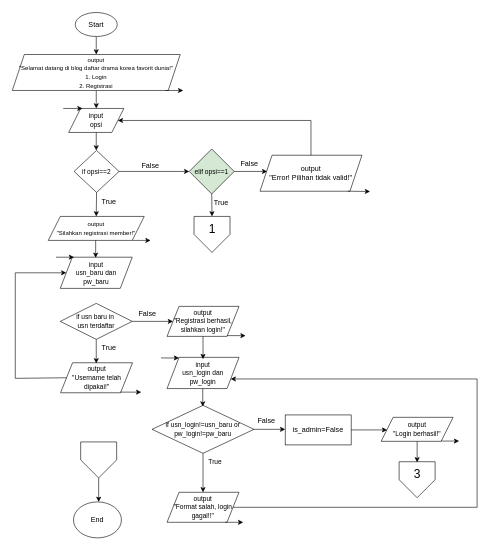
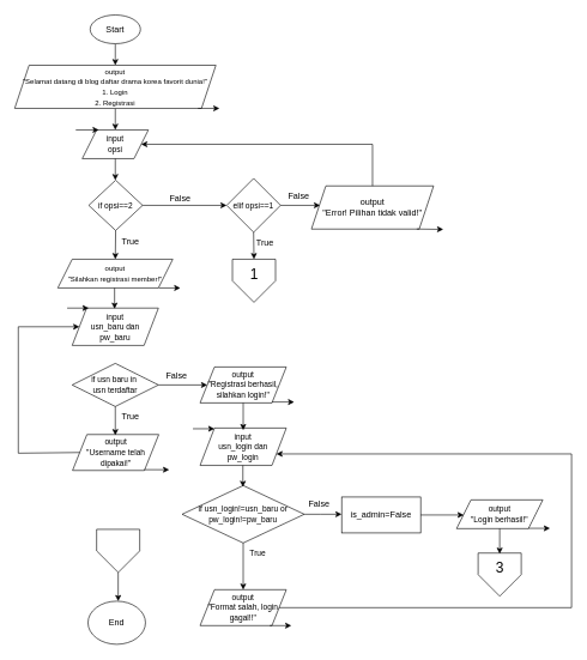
- <mxCell id="25" value="&lt;font style=&quot;font-size: 11px;&quot;&gt;elif opsi==1&lt;/font&gt;" style="rhombus;whiteSpace=wrap;html=1;fillColor=#d5e8d4;" parent="1" vertex="1"><mxGeometry x="315" y="247.5" width="75" height="75" as="geometry" /></mxCell>
+ <mxCell id="25" value="&lt;font style=&quot;font-size: 11px;&quot;&gt;elif opsi==1&lt;/font&gt;" style="rhombus;whiteSpace=wrap;html=1;" parent="1" vertex="1"><mxGeometry x="315" y="247.5" width="75" height="75" as="geometry" /></mxCell>
